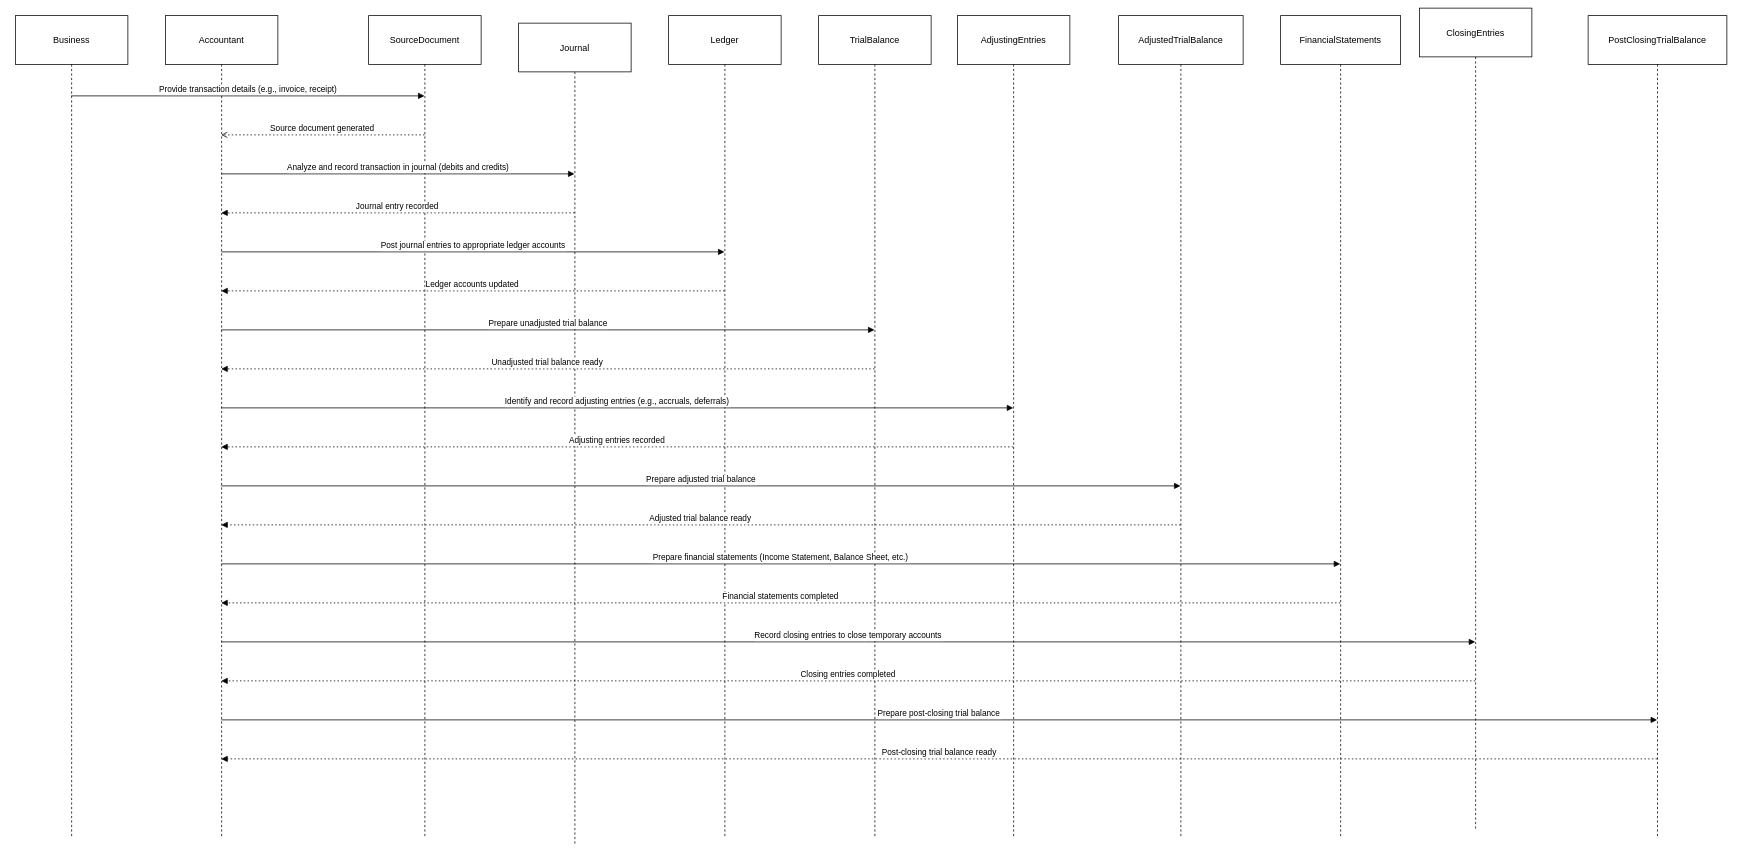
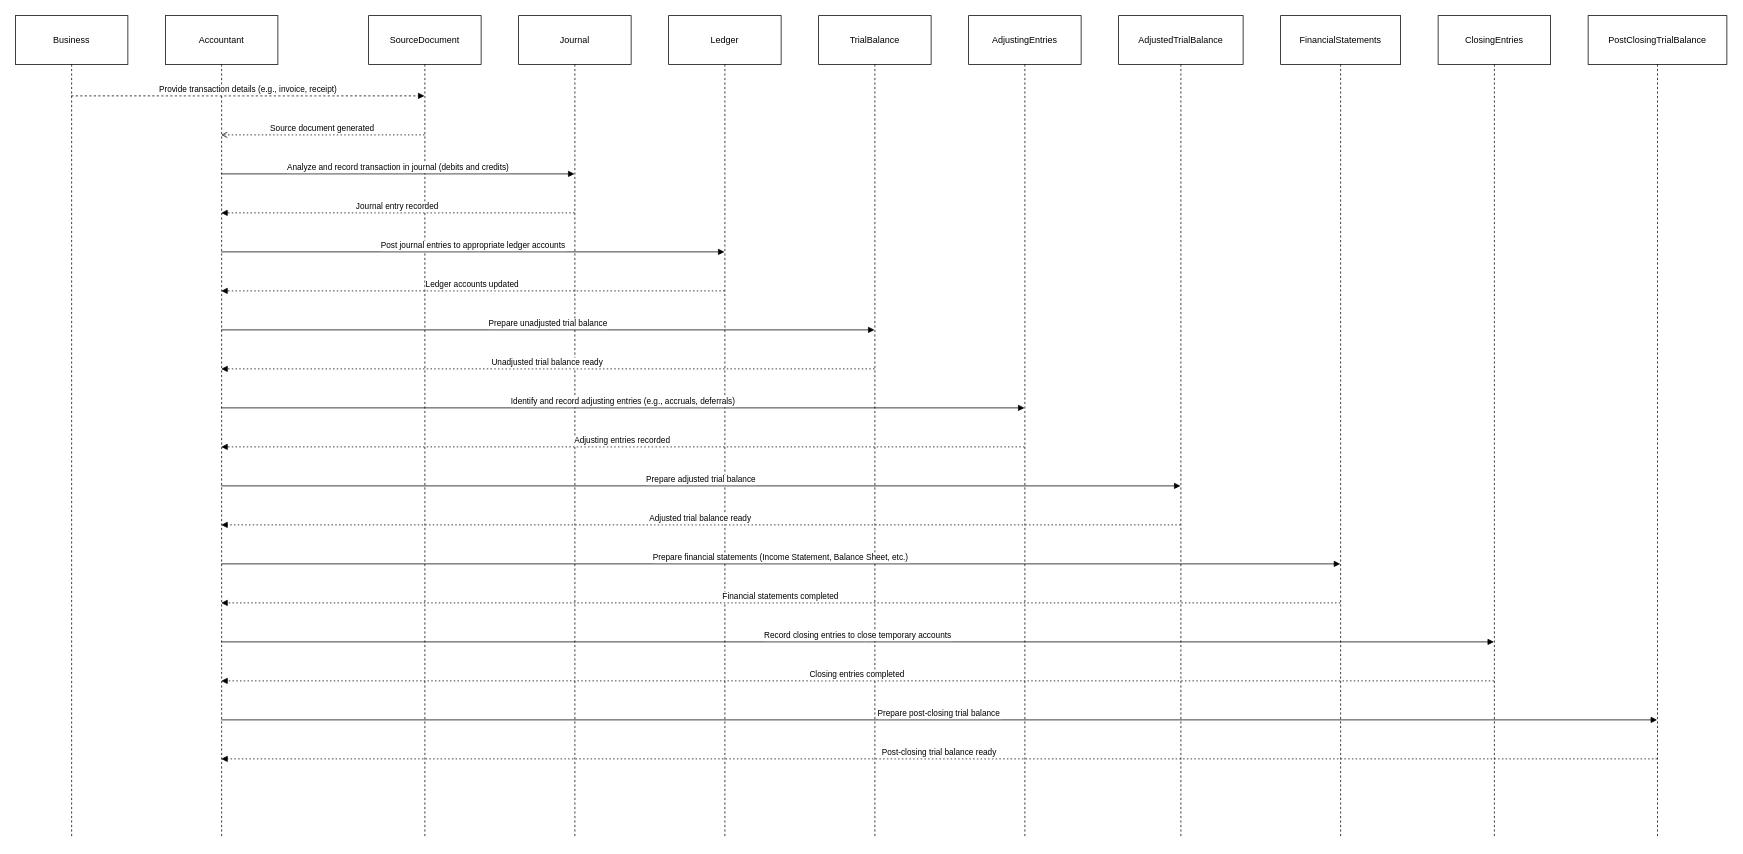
- <mxCell id="13" value="Provide transaction details (e.g., invoice, receipt)" style="verticalAlign=bottom;edgeStyle=elbowEdgeStyle;elbow=vertical;curved=0;rounded=0;endArrow=block;" edge="1" parent="1" source="2" target="4"><mxGeometry relative="1" as="geometry"><Array as="points"><mxPoint x="339" y="127" /></Array></mxGeometry></mxCell>
+ <mxCell id="13" value="Provide transaction details (e.g., invoice, receipt)" style="verticalAlign=bottom;edgeStyle=elbowEdgeStyle;elbow=vertical;curved=0;rounded=0;endArrow=block;dashed=1;" edge="1" parent="1" source="2" target="4"><mxGeometry relative="1" as="geometry"><Array as="points"><mxPoint x="339" y="127" /></Array></mxGeometry></mxCell>
- <mxCell id="11" value="ClosingEntries" style="shape=umlLifeline;perimeter=lifelinePerimeter;whiteSpace=wrap;container=1;dropTarget=0;collapsible=0;recursiveResize=0;outlineConnect=0;portConstraint=eastwest;newEdgeStyle={&quot;edgeStyle&quot;:&quot;elbowEdgeStyle&quot;,&quot;elbow&quot;:&quot;vertical&quot;,&quot;curved&quot;:0,&quot;rounded&quot;:0};size=65;" vertex="1" parent="1"><mxGeometry x="1892" y="10" width="150" height="1096" as="geometry" /></mxCell>
+ <mxCell id="11" value="ClosingEntries" style="shape=umlLifeline;perimeter=lifelinePerimeter;whiteSpace=wrap;container=1;dropTarget=0;collapsible=0;recursiveResize=0;outlineConnect=0;portConstraint=eastwest;newEdgeStyle={&quot;edgeStyle&quot;:&quot;elbowEdgeStyle&quot;,&quot;elbow&quot;:&quot;vertical&quot;,&quot;curved&quot;:0,&quot;rounded&quot;:0};size=65;" vertex="1" parent="1"><mxGeometry x="1917" y="20" width="150" height="1096" as="geometry" /></mxCell>
- <mxCell id="8" value="AdjustingEntries" style="shape=umlLifeline;perimeter=lifelinePerimeter;whiteSpace=wrap;container=1;dropTarget=0;collapsible=0;recursiveResize=0;outlineConnect=0;portConstraint=eastwest;newEdgeStyle={&quot;edgeStyle&quot;:&quot;elbowEdgeStyle&quot;,&quot;elbow&quot;:&quot;vertical&quot;,&quot;curved&quot;:0,&quot;rounded&quot;:0};size=65;" vertex="1" parent="1"><mxGeometry x="1276" y="20" width="150" height="1096" as="geometry" /></mxCell>
+ <mxCell id="8" value="AdjustingEntries" style="shape=umlLifeline;perimeter=lifelinePerimeter;whiteSpace=wrap;container=1;dropTarget=0;collapsible=0;recursiveResize=0;outlineConnect=0;portConstraint=eastwest;newEdgeStyle={&quot;edgeStyle&quot;:&quot;elbowEdgeStyle&quot;,&quot;elbow&quot;:&quot;vertical&quot;,&quot;curved&quot;:0,&quot;rounded&quot;:0};size=65;" vertex="1" parent="1"><mxGeometry x="1291" y="20" width="150" height="1096" as="geometry" /></mxCell>
- <mxCell id="5" value="Journal" style="shape=umlLifeline;perimeter=lifelinePerimeter;whiteSpace=wrap;container=1;dropTarget=0;collapsible=0;recursiveResize=0;outlineConnect=0;portConstraint=eastwest;newEdgeStyle={&quot;edgeStyle&quot;:&quot;elbowEdgeStyle&quot;,&quot;elbow&quot;:&quot;vertical&quot;,&quot;curved&quot;:0,&quot;rounded&quot;:0};size=65;" vertex="1" parent="1"><mxGeometry x="691" y="30" width="150" height="1096" as="geometry" /></mxCell>
+ <mxCell id="5" value="Journal" style="shape=umlLifeline;perimeter=lifelinePerimeter;whiteSpace=wrap;container=1;dropTarget=0;collapsible=0;recursiveResize=0;outlineConnect=0;portConstraint=eastwest;newEdgeStyle={&quot;edgeStyle&quot;:&quot;elbowEdgeStyle&quot;,&quot;elbow&quot;:&quot;vertical&quot;,&quot;curved&quot;:0,&quot;rounded&quot;:0};size=65;" vertex="1" parent="1"><mxGeometry x="691" y="20" width="150" height="1096" as="geometry" /></mxCell>
